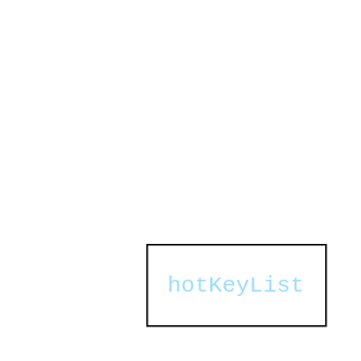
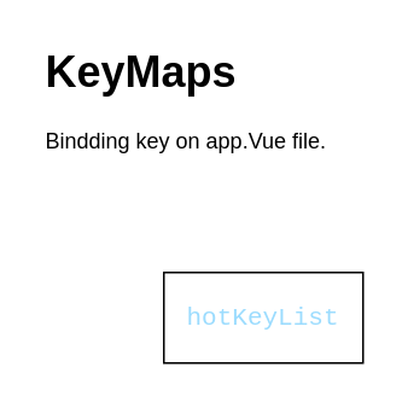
+ <mxCell id="3" value="&lt;h1&gt;KeyMaps&lt;/h1&gt;&lt;p&gt;Bindding key on app.Vue file.&lt;/p&gt;" style="text;html=1;strokeColor=none;fillColor=none;spacing=5;spacingTop=-20;whiteSpace=wrap;overflow=hidden;rounded=0;" parent="1" vertex="1"><mxGeometry x="20" y="20" width="180" height="80" as="geometry" /></mxCell>
